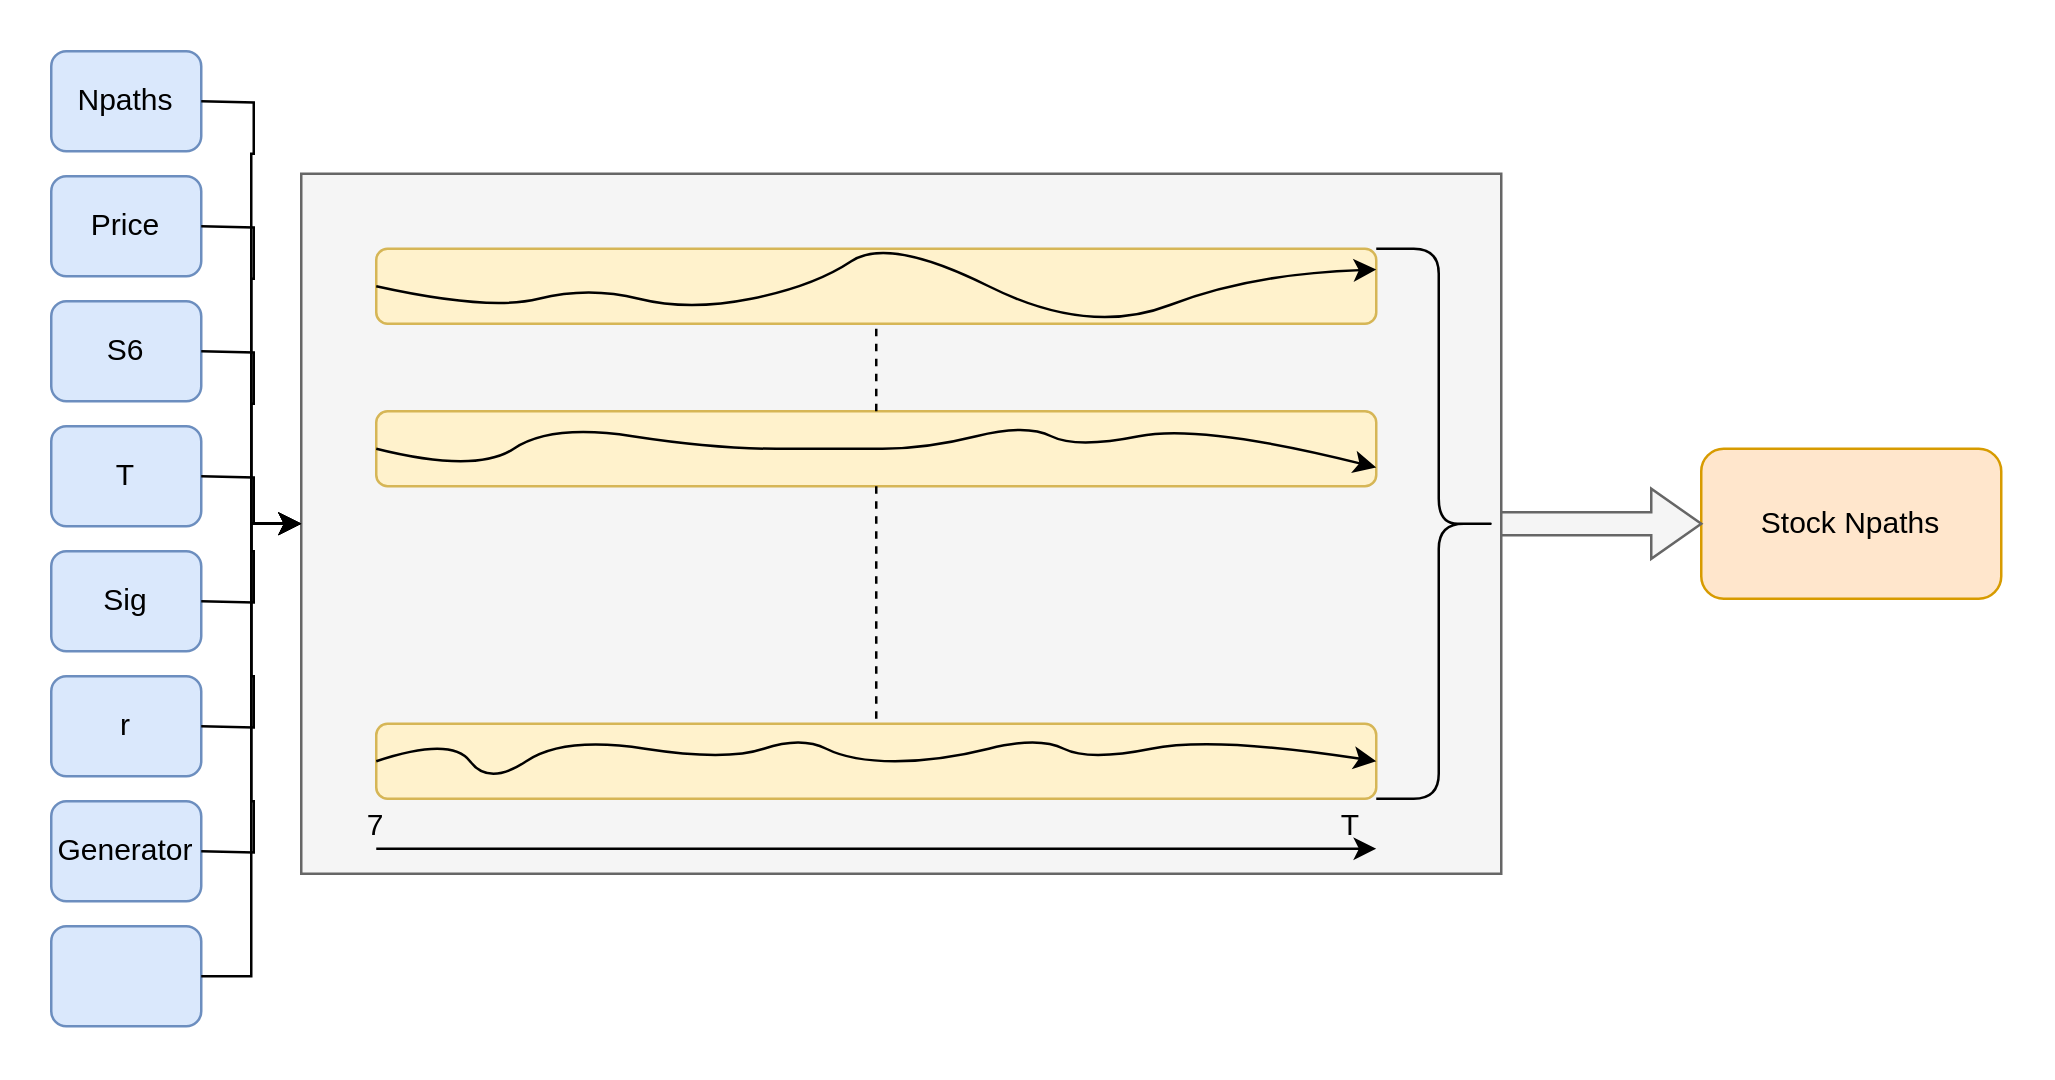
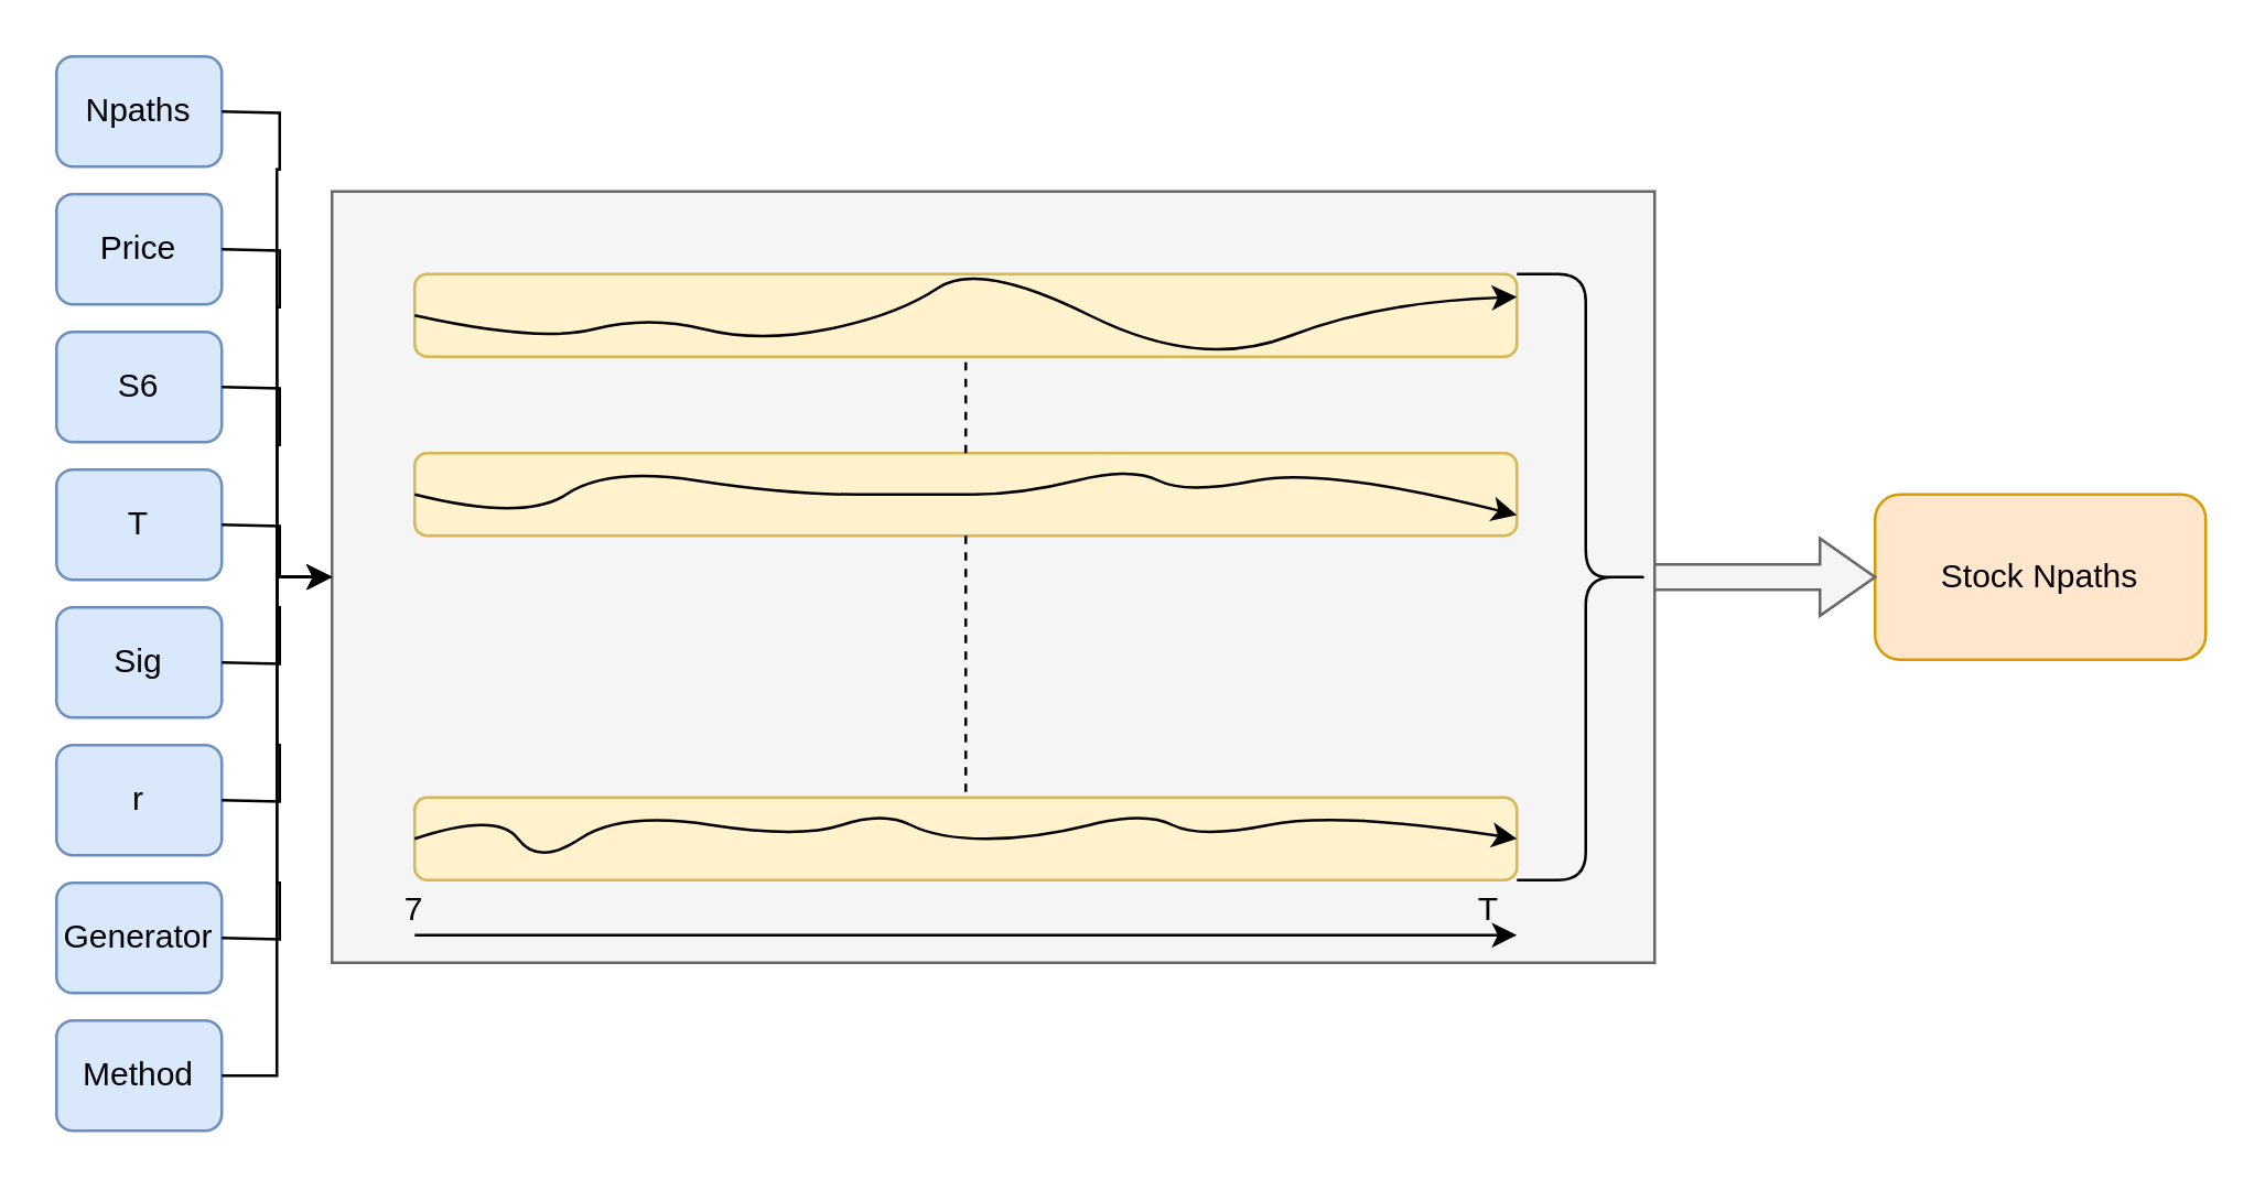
+ <mxCell id="41" value="Method&lt;br&gt;" style="text;html=1;strokeColor=none;fillColor=none;align=center;verticalAlign=middle;whiteSpace=wrap;rounded=0;" vertex="1" parent="1"><mxGeometry x="30" y="380" width="40" height="20" as="geometry" /></mxCell>
